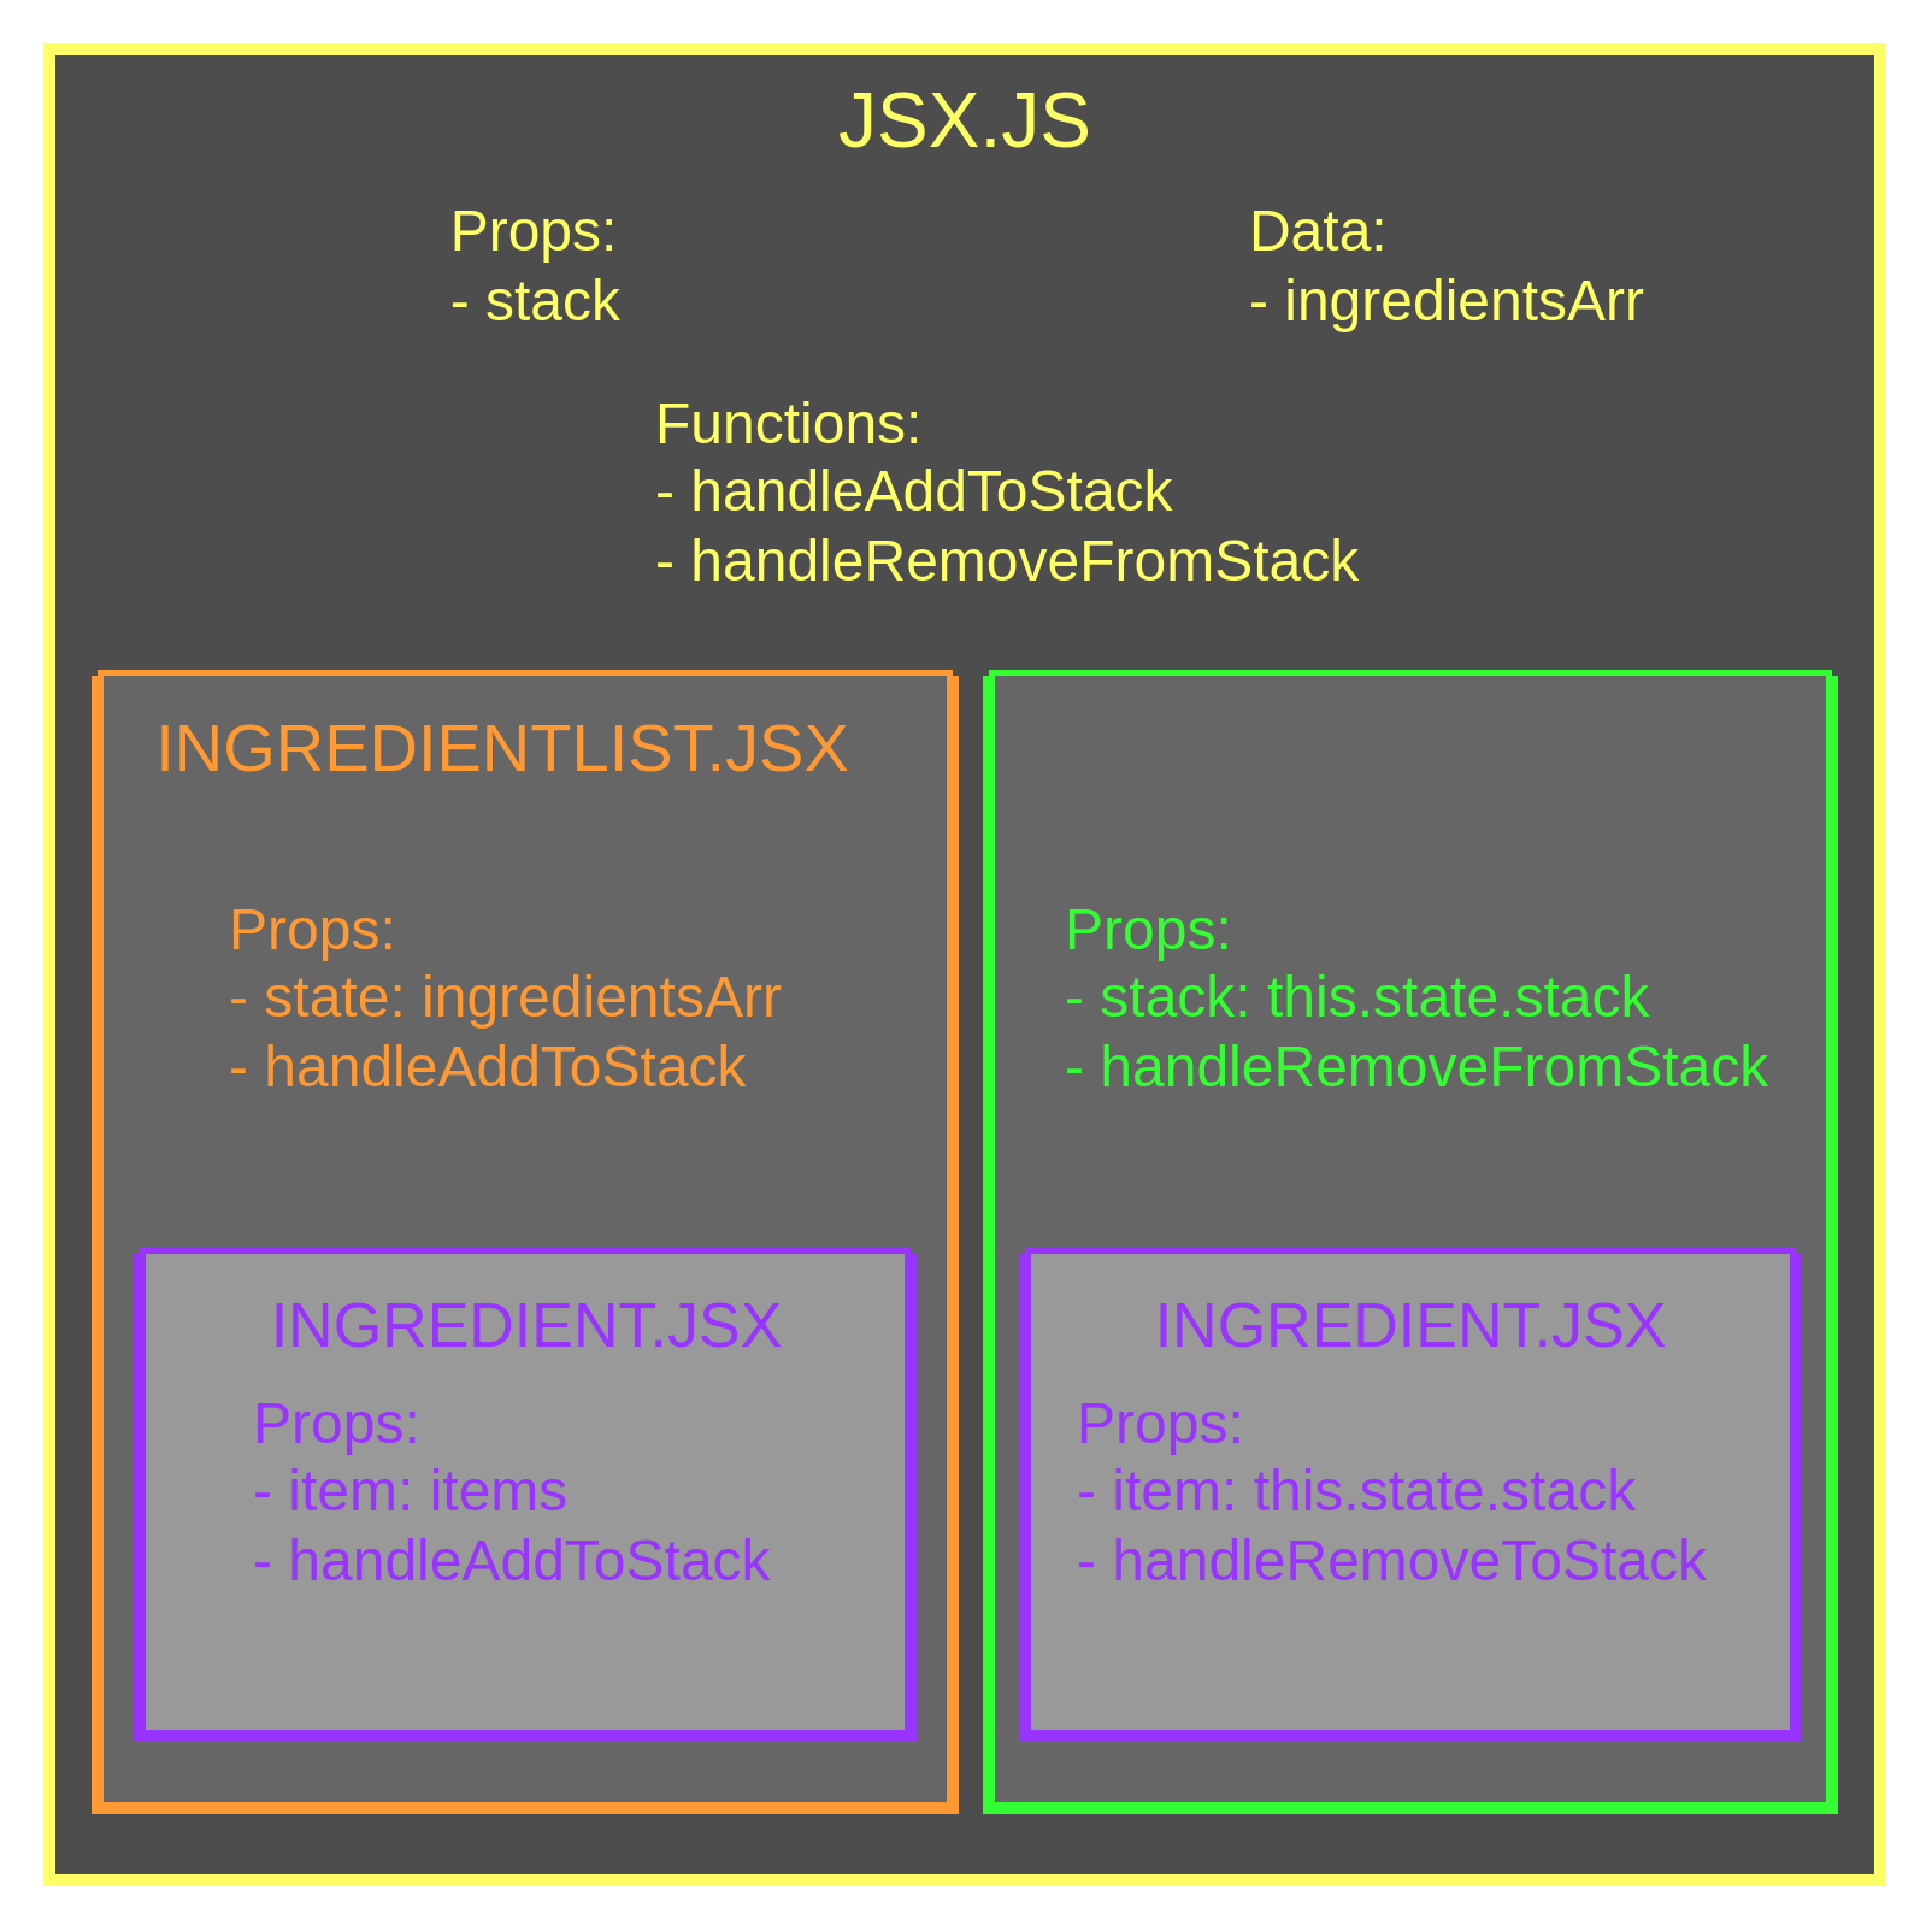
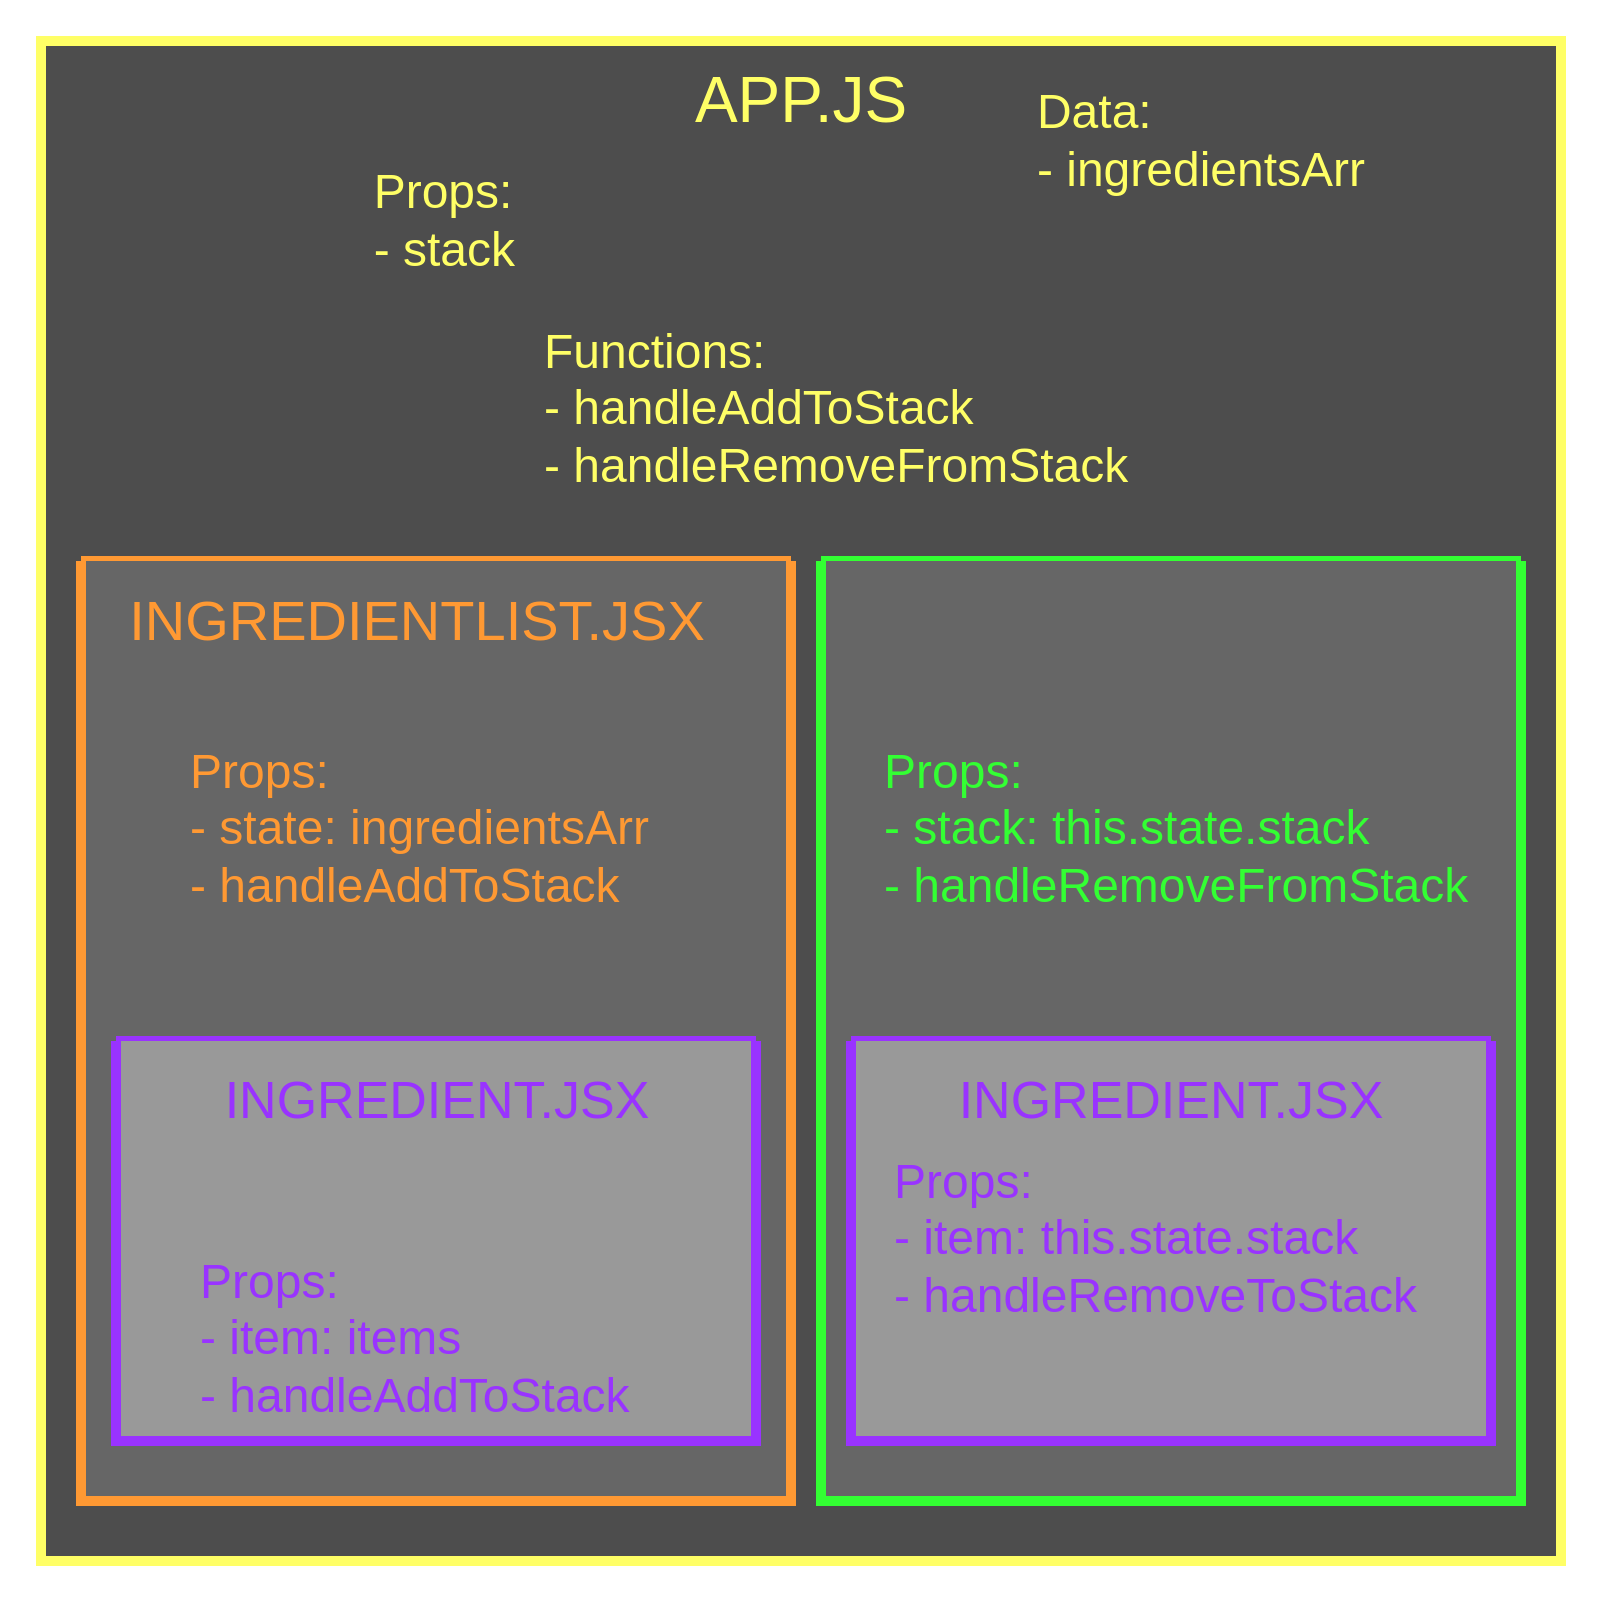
- <mxCell id="3" value="&lt;font color=&quot;#ffff66&quot; style=&quot;font-size: 32px;&quot;&gt;JSX.JS&lt;br style=&quot;font-size: 32px;&quot;&gt;&lt;/font&gt;" style="text;html=1;resizable=0;autosize=1;align=center;verticalAlign=middle;points=[];fillColor=none;strokeColor=none;rounded=0;fontSize=32;" vertex="1" parent="1"><mxGeometry x="340" y="30" width="120" height="40" as="geometry" /></mxCell>
+ <mxCell id="3" value="&lt;font color=&quot;#ffff66&quot; style=&quot;font-size: 32px;&quot;&gt;APP.JS&lt;br style=&quot;font-size: 32px;&quot;&gt;&lt;/font&gt;" style="text;html=1;resizable=0;autosize=1;align=center;verticalAlign=middle;points=[];fillColor=none;strokeColor=none;rounded=0;fontSize=32;" vertex="1" parent="1"><mxGeometry x="340" y="30" width="120" height="40" as="geometry" /></mxCell>
- <mxCell id="17" value="&lt;div style=&quot;text-align: left&quot;&gt;Data:&lt;/div&gt;&lt;div style=&quot;text-align: left&quot;&gt;- ingredientsArr&lt;/div&gt;" style="text;html=1;resizable=0;autosize=1;align=center;verticalAlign=middle;points=[];fillColor=none;strokeColor=none;rounded=0;fontSize=24;fontColor=#FFFF66;" vertex="1" parent="1"><mxGeometry x="510" y="80" width="180" height="60" as="geometry" /></mxCell>
+ <mxCell id="17" value="&lt;div style=&quot;text-align: left&quot;&gt;Data:&lt;/div&gt;&lt;div style=&quot;text-align: left&quot;&gt;- ingredientsArr&lt;/div&gt;" style="text;html=1;resizable=0;autosize=1;align=center;verticalAlign=middle;points=[];fillColor=none;strokeColor=none;rounded=0;fontSize=24;fontColor=#FFFF66;" vertex="1" parent="1"><mxGeometry x="510" y="40" width="180" height="60" as="geometry" /></mxCell>
- <mxCell id="16" value="&lt;div&gt;&lt;span style=&quot;line-height: 1&quot;&gt;Props:&lt;/span&gt;&lt;/div&gt;&lt;div&gt;&lt;span style=&quot;line-height: 1&quot;&gt;- item: items&lt;/span&gt;&lt;/div&gt;&lt;div&gt;&lt;span&gt;- handleAddToStack&lt;/span&gt;&lt;/div&gt;" style="text;html=1;resizable=0;autosize=1;align=left;verticalAlign=bottom;points=[];fillColor=none;strokeColor=none;rounded=0;fontSize=24;fontColor=#9933FF;labelPosition=center;verticalLabelPosition=middle;" vertex="1" parent="14"><mxGeometry x="45" y="55" width="230" height="90" as="geometry" /></mxCell>
+ <mxCell id="16" value="&lt;div&gt;&lt;span style=&quot;line-height: 1&quot;&gt;Props:&lt;/span&gt;&lt;/div&gt;&lt;div&gt;&lt;span style=&quot;line-height: 1&quot;&gt;- item: items&lt;/span&gt;&lt;/div&gt;&lt;div&gt;&lt;span&gt;- handleAddToStack&lt;/span&gt;&lt;/div&gt;" style="text;html=1;resizable=0;autosize=1;align=left;verticalAlign=bottom;points=[];fillColor=none;strokeColor=none;rounded=0;fontSize=24;fontColor=#9933FF;labelPosition=center;verticalLabelPosition=middle;" vertex="1" parent="14"><mxGeometry x="40" y="105" width="230" height="90" as="geometry" /></mxCell>
